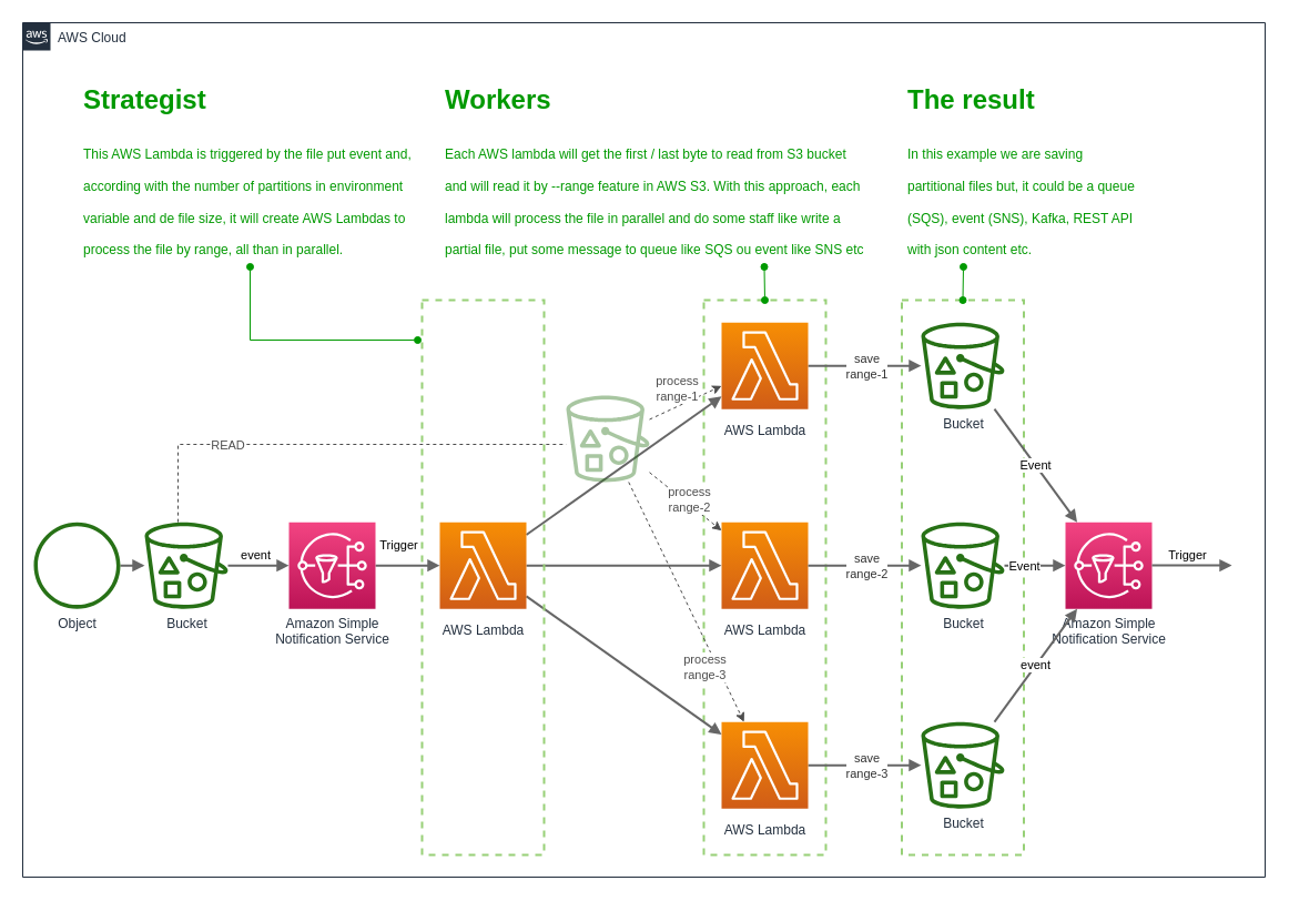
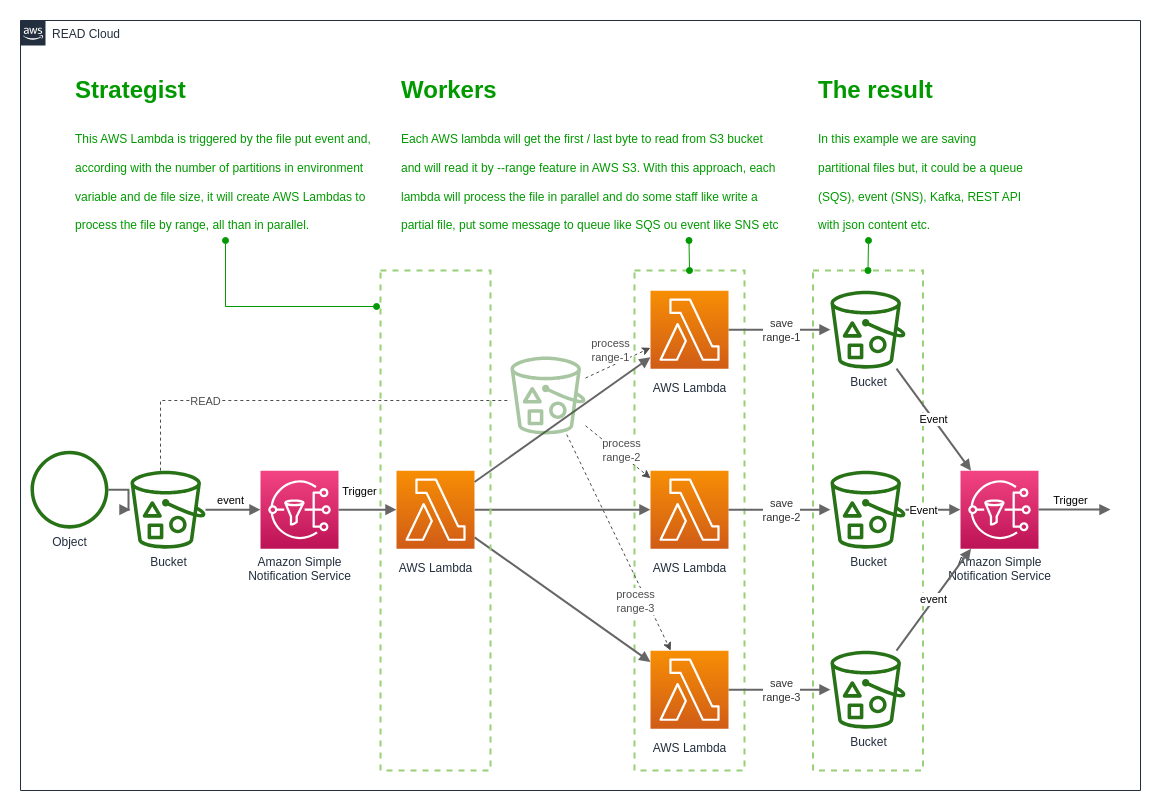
- <mxCell id="2" value="AWS Cloud" style="points=[[0,0],[0.25,0],[0.5,0],[0.75,0],[1,0],[1,0.25],[1,0.5],[1,0.75],[1,1],[0.75,1],[0.5,1],[0.25,1],[0,1],[0,0.75],[0,0.5],[0,0.25]];outlineConnect=0;gradientColor=none;html=1;whiteSpace=wrap;fontSize=12;fontStyle=0;shape=mxgraph.aws4.group;grIcon=mxgraph.aws4.group_aws_cloud_alt;strokeColor=#232F3E;fillColor=none;verticalAlign=top;align=left;spacingLeft=30;fontColor=#232F3E;dashed=0;labelBackgroundColor=#ffffff;" parent="1" vertex="1"><mxGeometry x="20" y="20" width="1120" height="770" as="geometry" /></mxCell>
+ <mxCell id="2" value="READ Cloud" style="points=[[0,0],[0.25,0],[0.5,0],[0.75,0],[1,0],[1,0.25],[1,0.5],[1,0.75],[1,1],[0.75,1],[0.5,1],[0.25,1],[0,1],[0,0.75],[0,0.5],[0,0.25]];outlineConnect=0;gradientColor=none;html=1;whiteSpace=wrap;fontSize=12;fontStyle=0;shape=mxgraph.aws4.group;grIcon=mxgraph.aws4.group_aws_cloud_alt;strokeColor=#232F3E;fillColor=none;verticalAlign=top;align=left;spacingLeft=30;fontColor=#232F3E;dashed=0;labelBackgroundColor=#ffffff;" parent="1" vertex="1"><mxGeometry x="20" y="20" width="1120" height="770" as="geometry" /></mxCell>
- <mxCell id="5" value="Object" style="outlineConnect=0;fontColor=#232F3E;gradientColor=none;fillColor=#277116;strokeColor=none;dashed=0;verticalLabelPosition=bottom;verticalAlign=top;align=center;html=1;fontSize=12;fontStyle=0;aspect=fixed;pointerEvents=1;shape=mxgraph.aws4.object;labelBackgroundColor=#ffffff;" parent="1" vertex="1"><mxGeometry x="30" y="470.17" width="78" height="78" as="geometry" /></mxCell>
+ <mxCell id="5" value="Object" style="outlineConnect=0;fontColor=#232F3E;gradientColor=none;fillColor=#277116;strokeColor=none;dashed=0;verticalLabelPosition=bottom;verticalAlign=top;align=center;html=1;fontSize=12;fontStyle=0;aspect=fixed;pointerEvents=1;shape=mxgraph.aws4.object;labelBackgroundColor=#ffffff;" parent="1" vertex="1"><mxGeometry x="30" y="450.17" width="78" height="78" as="geometry" /></mxCell>
